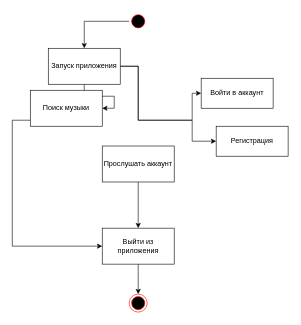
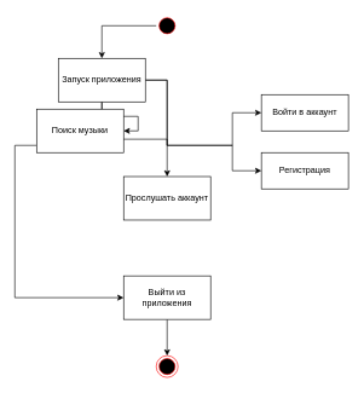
- <mxCell id="9" value="Войти в аккаунт" style="html=1;whiteSpace=wrap;" parent="1" vertex="1"><mxGeometry x="335" y="130" width="120" height="50" as="geometry" /></mxCell>
+ <mxCell id="9" value="Войти в аккаунт" style="html=1;whiteSpace=wrap;" parent="1" vertex="1"><mxGeometry x="360" y="130" width="120" height="50" as="geometry" /></mxCell>
+ <mxCell id="3" style="edgeStyle=orthogonalEdgeStyle;rounded=0;orthogonalLoop=1;jettySize=auto;html=1;entryX=0.5;entryY=0;entryDx=0;entryDy=0;" parent="1" source="6" target="8" edge="1"><mxGeometry relative="1" as="geometry" /></mxCell>
- <mxCell id="7" style="edgeStyle=orthogonalEdgeStyle;rounded=0;orthogonalLoop=1;jettySize=auto;html=1;entryX=0.5;entryY=0;entryDx=0;entryDy=0;" edge="1" parent="1" source="8" target="17"><mxGeometry relative="1" as="geometry" /></mxCell>
